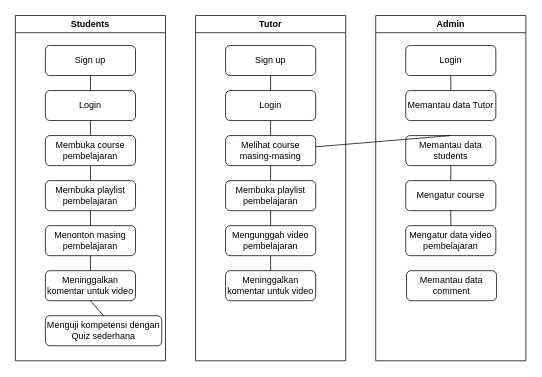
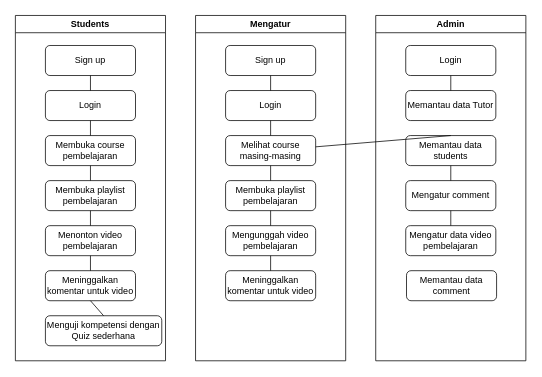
- <mxCell id="16" value="Tutor" style="swimlane;whiteSpace=wrap;html=1;" vertex="1" parent="1"><mxGeometry x="260" y="20" width="200" height="460" as="geometry" /></mxCell>
+ <mxCell id="16" value="Mengatur" style="swimlane;whiteSpace=wrap;html=1;" vertex="1" parent="1"><mxGeometry x="260" y="20" width="200" height="460" as="geometry" /></mxCell>
- <mxCell id="31" value="Mengatur course" style="rounded=1;whiteSpace=wrap;html=1;" vertex="1" parent="28"><mxGeometry x="40" y="220" width="120" height="40" as="geometry" /></mxCell>
+ <mxCell id="31" value="Mengatur comment" style="rounded=1;whiteSpace=wrap;html=1;" vertex="1" parent="28"><mxGeometry x="40" y="220" width="120" height="40" as="geometry" /></mxCell>
- <mxCell id="6" value="Menonton masing pembelajaran" style="rounded=1;whiteSpace=wrap;html=1;" vertex="1" parent="2"><mxGeometry x="40" y="280" width="120" height="40" as="geometry" /></mxCell>
+ <mxCell id="6" value="Menonton video pembelajaran" style="rounded=1;whiteSpace=wrap;html=1;" vertex="1" parent="2"><mxGeometry x="40" y="280" width="120" height="40" as="geometry" /></mxCell>
